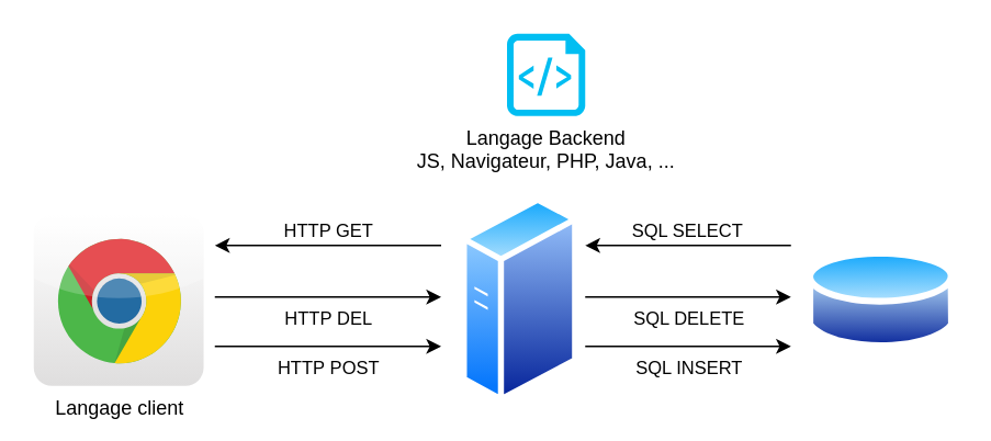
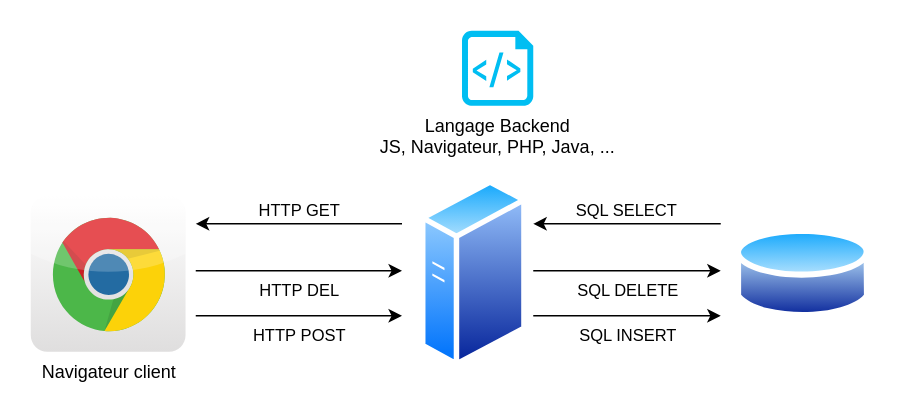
- <mxCell id="2" value="Langage client" style="dashed=0;outlineConnect=0;html=1;align=center;labelPosition=center;verticalLabelPosition=bottom;verticalAlign=top;shape=mxgraph.webicons.chrome;gradientColor=#DFDEDE;labelBackgroundColor=none;fontColor=#000000;" parent="1" vertex="1"><mxGeometry x="20" y="130" width="103.2" height="104" as="geometry" /></mxCell>
+ <mxCell id="2" value="Navigateur client" style="dashed=0;outlineConnect=0;html=1;align=center;labelPosition=center;verticalLabelPosition=bottom;verticalAlign=top;shape=mxgraph.webicons.chrome;gradientColor=#DFDEDE;labelBackgroundColor=none;fontColor=#000000;" parent="1" vertex="1"><mxGeometry x="20" y="130" width="103.2" height="104" as="geometry" /></mxCell>
